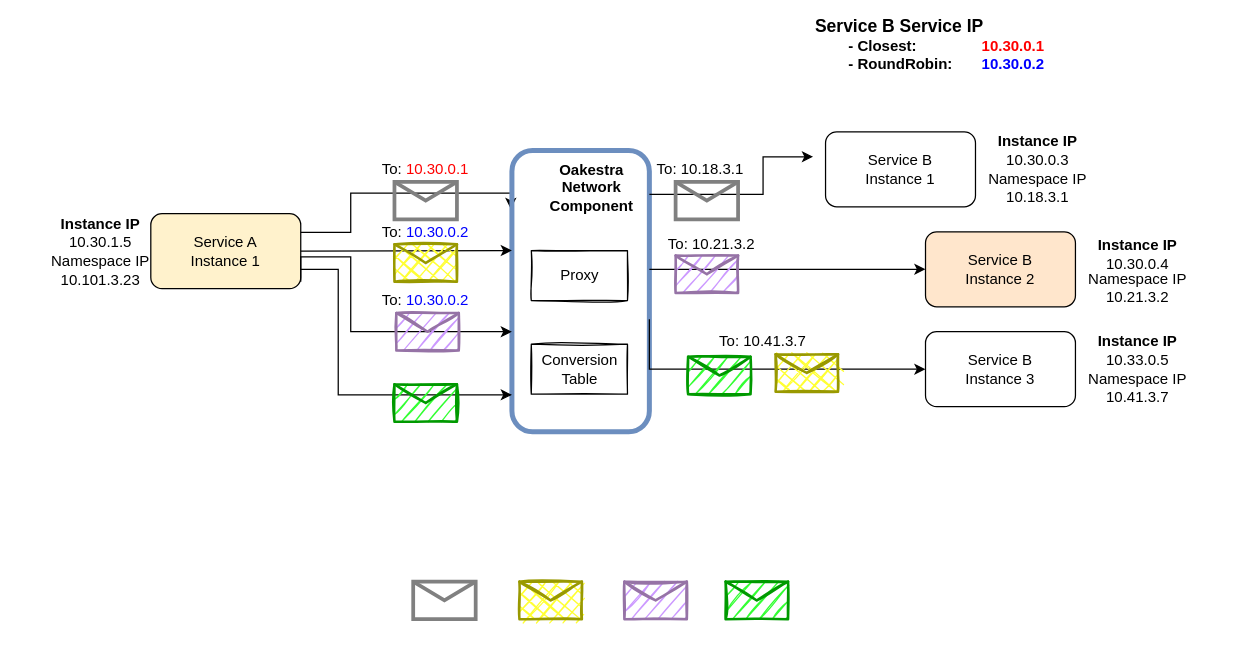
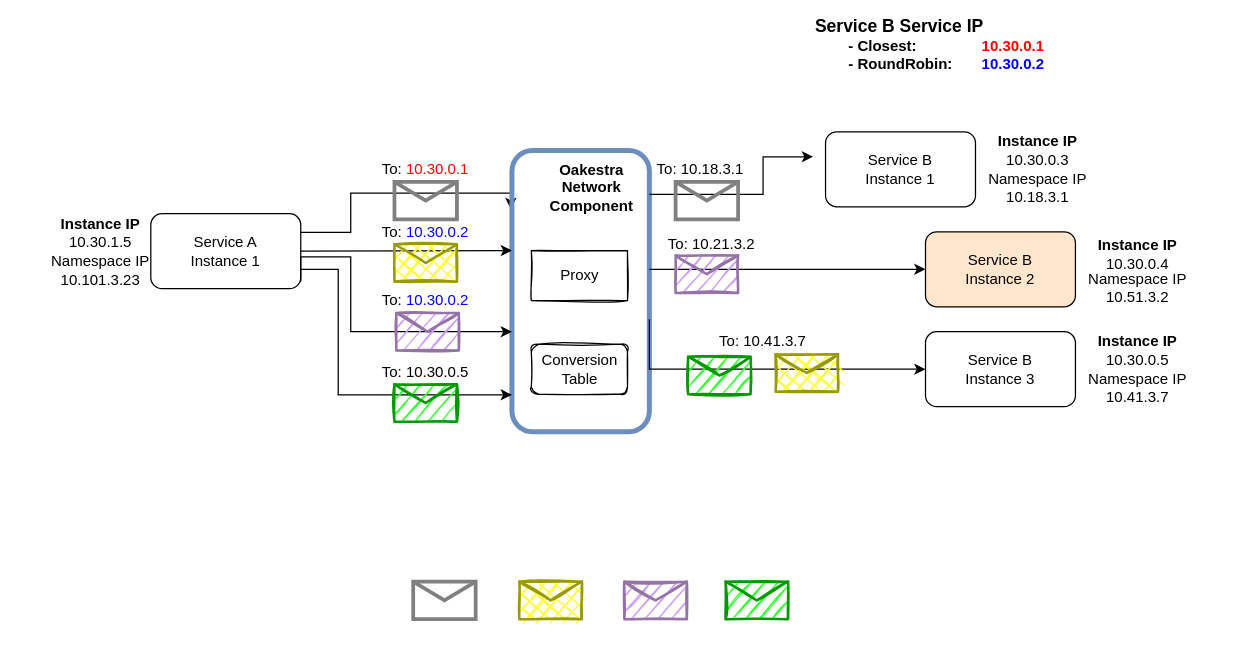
- <mxCell id="2" value="Service A&lt;br&gt;Instance 1" style="rounded=1;whiteSpace=wrap;html=1;fillColor=#fff2cc;" vertex="1" parent="1"><mxGeometry x="120" y="170.5" width="120" height="60" as="geometry" /></mxCell>
+ <mxCell id="2" value="Service A&lt;br&gt;Instance 1" style="rounded=1;whiteSpace=wrap;html=1;" vertex="1" parent="1"><mxGeometry x="120" y="170.5" width="120" height="60" as="geometry" /></mxCell>
- <mxCell id="8" value="&lt;font color=&quot;#000000&quot;&gt;Namespace IP&lt;br&gt;10.21.3.2&lt;br&gt;&lt;/font&gt;" style="text;html=1;strokeColor=none;fillColor=none;align=center;verticalAlign=middle;whiteSpace=wrap;rounded=0;fontColor=#0000FF;" vertex="1" parent="1"><mxGeometry x="850" y="215" width="120" height="30" as="geometry" /></mxCell>
+ <mxCell id="8" value="&lt;font color=&quot;#000000&quot;&gt;Namespace IP&lt;br&gt;10.51.3.2&lt;br&gt;&lt;/font&gt;" style="text;html=1;strokeColor=none;fillColor=none;align=center;verticalAlign=middle;whiteSpace=wrap;rounded=0;fontColor=#0000FF;" vertex="1" parent="1"><mxGeometry x="850" y="215" width="120" height="30" as="geometry" /></mxCell>
- <mxCell id="37" value="&lt;font color=&quot;#000000&quot;&gt;&lt;b&gt;Instance IP&lt;br&gt;&lt;/b&gt;10.33.0.5&lt;br&gt;&lt;/font&gt;" style="text;html=1;strokeColor=none;fillColor=none;align=center;verticalAlign=middle;whiteSpace=wrap;rounded=0;fontColor=#0000FF;" vertex="1" parent="1"><mxGeometry x="850" y="265" width="120" height="30" as="geometry" /></mxCell>
+ <mxCell id="37" value="&lt;font color=&quot;#000000&quot;&gt;&lt;b&gt;Instance IP&lt;br&gt;&lt;/b&gt;10.30.0.5&lt;br&gt;&lt;/font&gt;" style="text;html=1;strokeColor=none;fillColor=none;align=center;verticalAlign=middle;whiteSpace=wrap;rounded=0;fontColor=#0000FF;" vertex="1" parent="1"><mxGeometry x="850" y="265" width="120" height="30" as="geometry" /></mxCell>
- <mxCell id="34" value="Conversion Table" style="rounded=0;whiteSpace=wrap;html=1;sketch=1;fillStyle=cross-hatch;fontColor=#000000;strokeColor=#000000;strokeWidth=1;fillColor=none;" vertex="1" parent="1"><mxGeometry x="424.5" y="275" width="77" height="40" as="geometry" /></mxCell>
+ <mxCell id="34" value="Conversion Table" style="whiteSpace=wrap;html=1;sketch=1;fillStyle=cross-hatch;fontColor=#000000;strokeColor=#000000;strokeWidth=1;fillColor=none;rounded=1;" vertex="1" parent="1"><mxGeometry x="424.5" y="275" width="77" height="40" as="geometry" /></mxCell>
+ <mxCell id="43" value="To: 10.30.0.5" style="text;html=1;strokeColor=none;fillColor=none;align=center;verticalAlign=middle;whiteSpace=wrap;rounded=0;fontColor=#000000;" vertex="1" parent="1"><mxGeometry x="290" y="288" width="100" height="20" as="geometry" /></mxCell>
